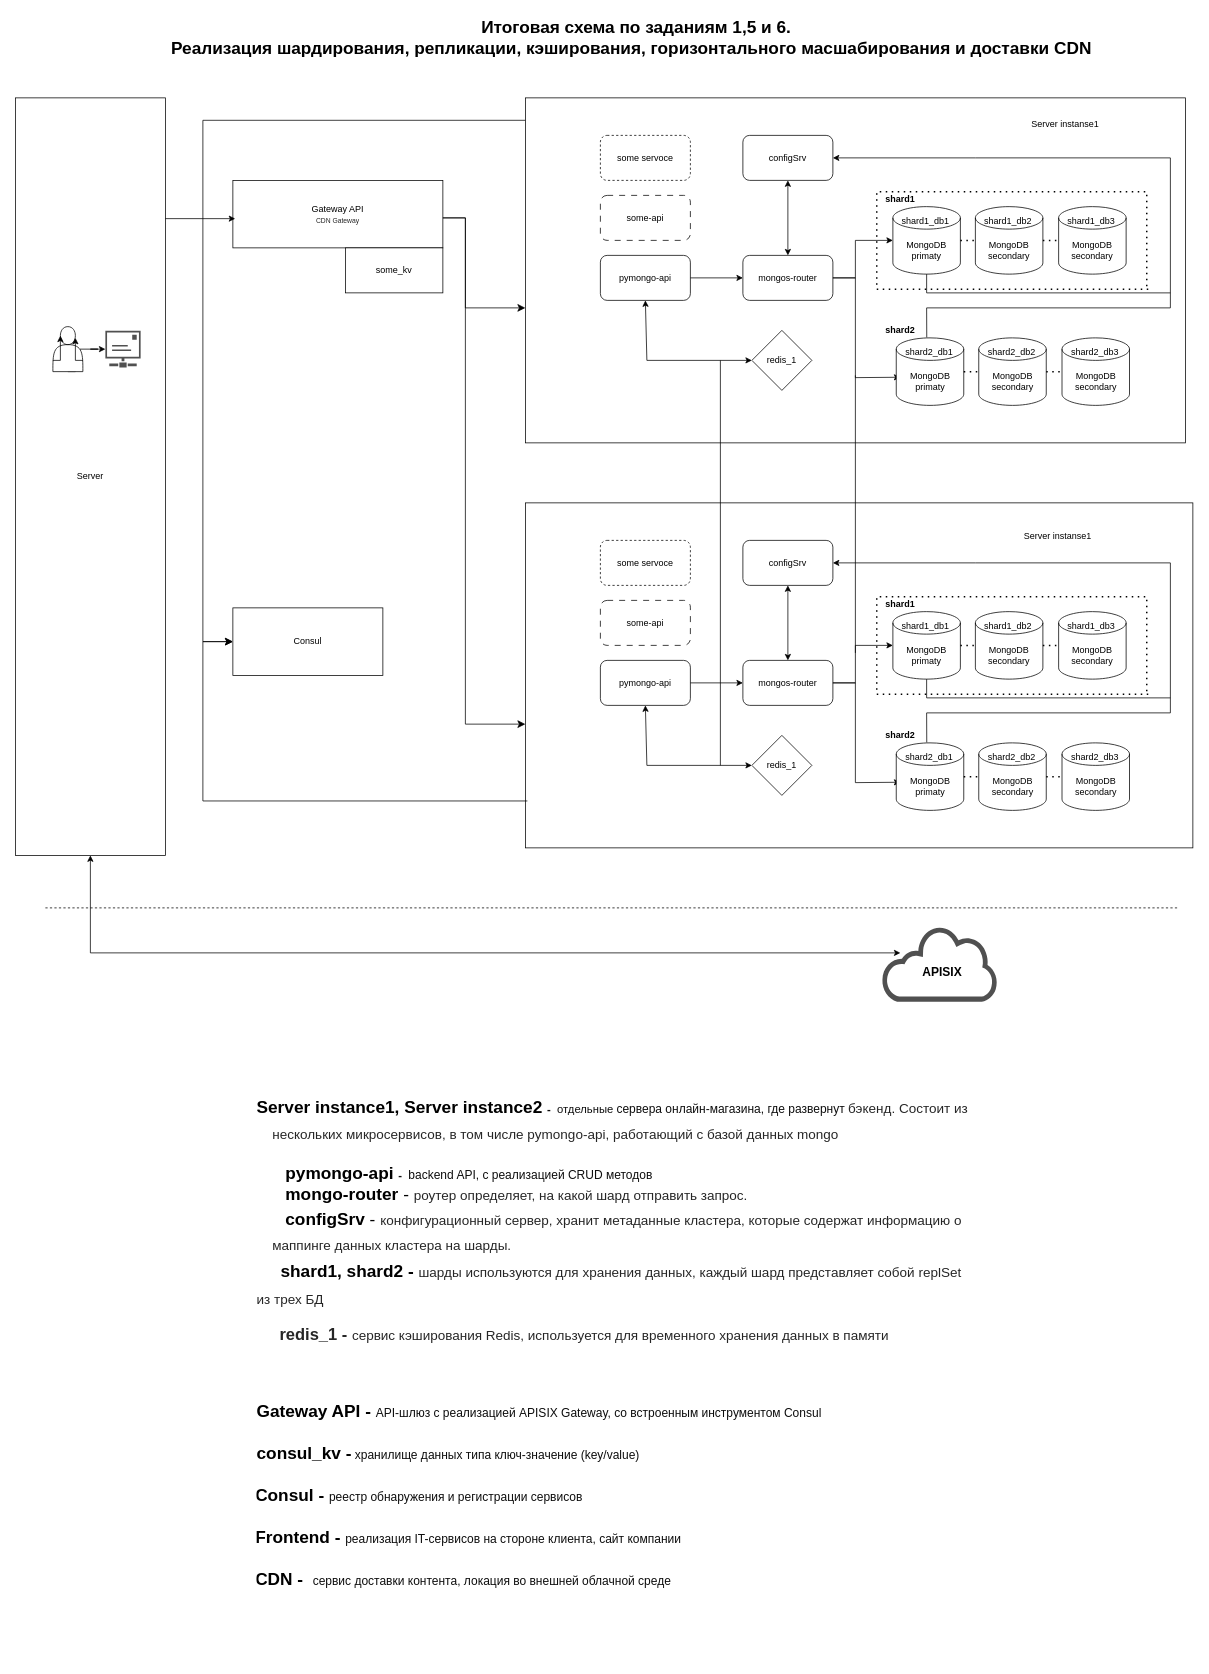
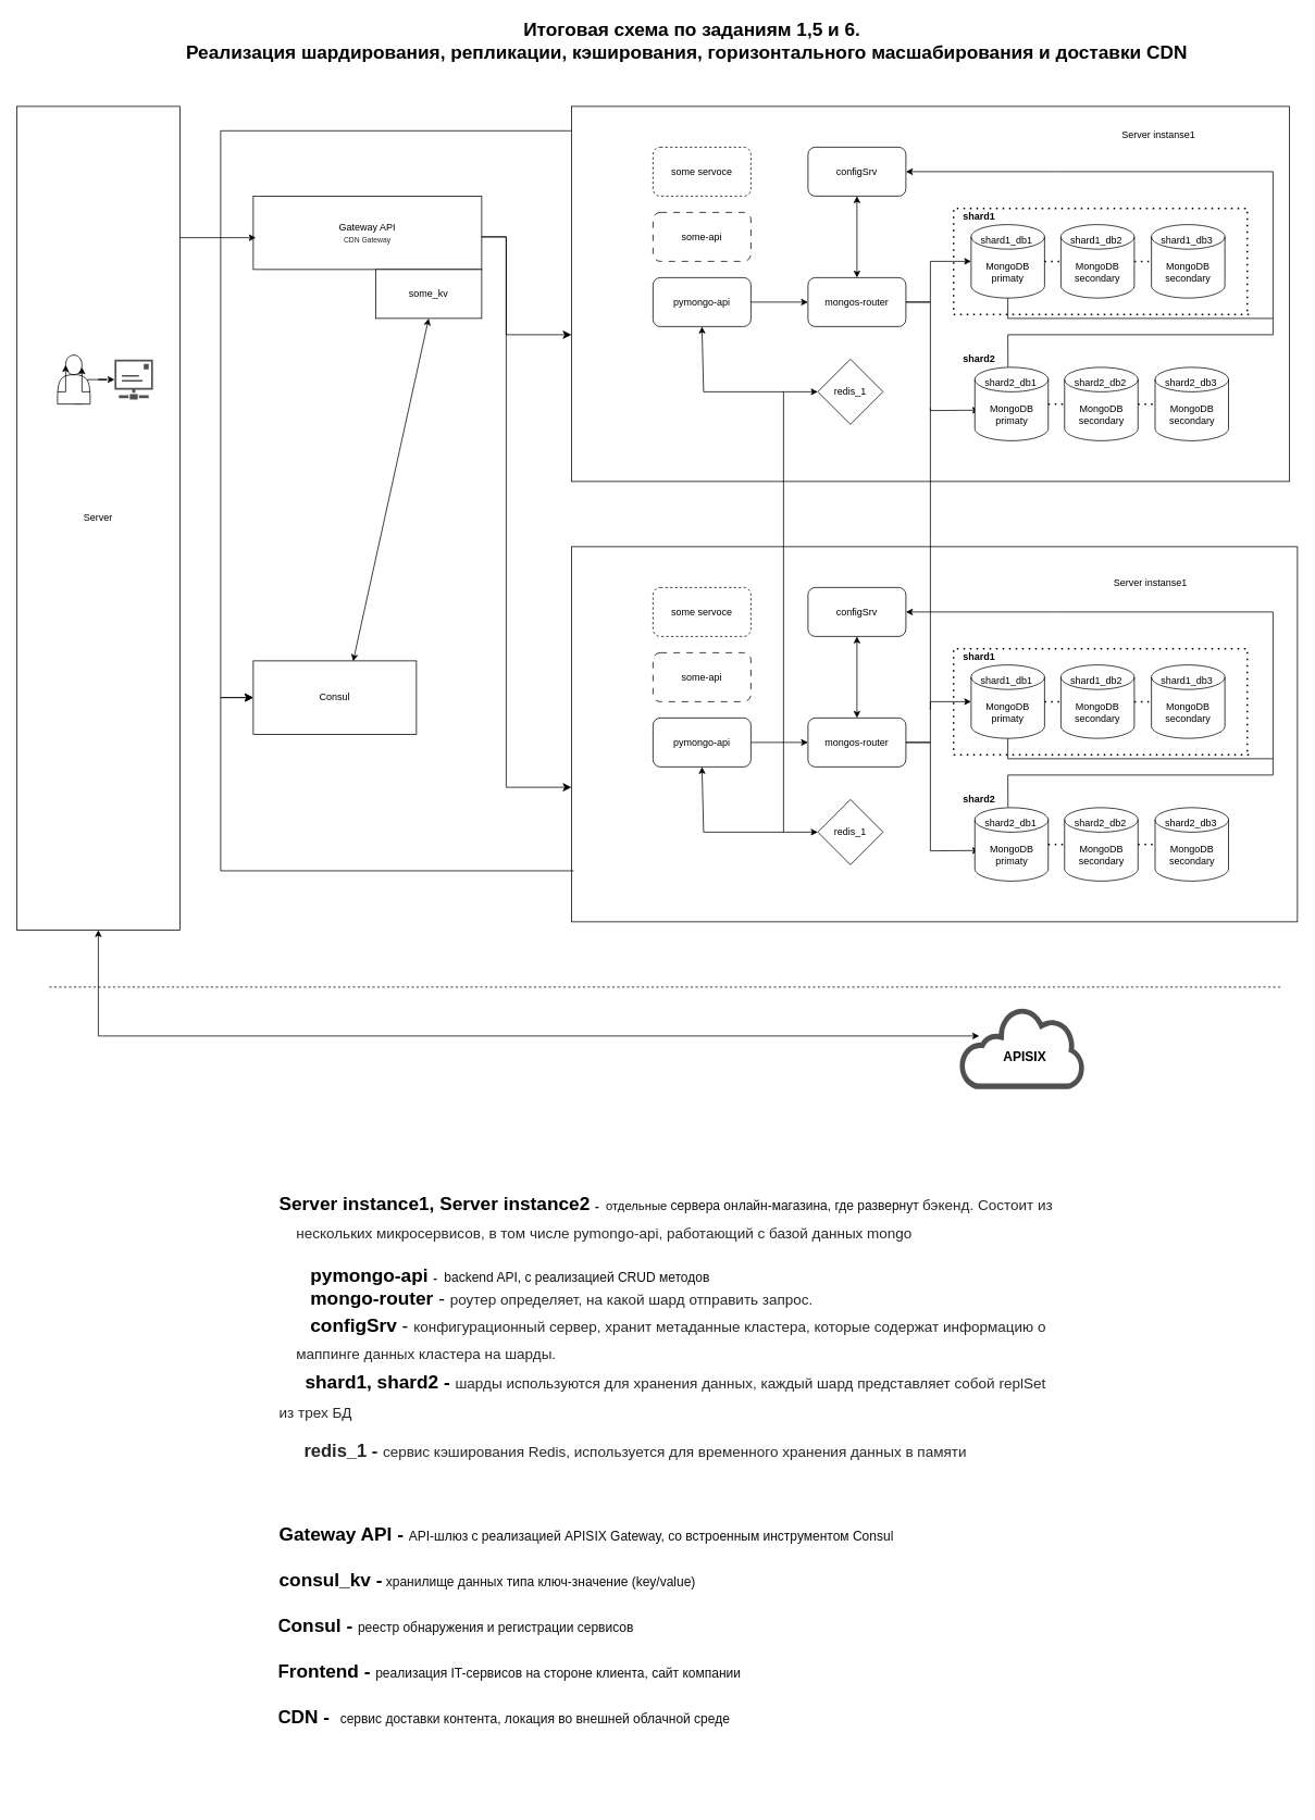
+ <mxCell id="78" value="" style="endArrow=classic;startArrow=classic;html=1;rounded=0;entryX=0.5;entryY=1;entryDx=0;entryDy=0;exitX=0.612;exitY=0.005;exitDx=0;exitDy=0;exitPerimeter=0;" edge="1" parent="1" source="8" target="7"><mxGeometry width="50" height="50" relative="1" as="geometry"><mxPoint x="470" y="807" as="sourcePoint" /><mxPoint x="460" y="393" as="targetPoint" /></mxGeometry></mxCell>
